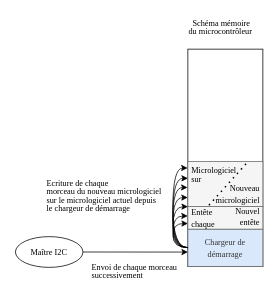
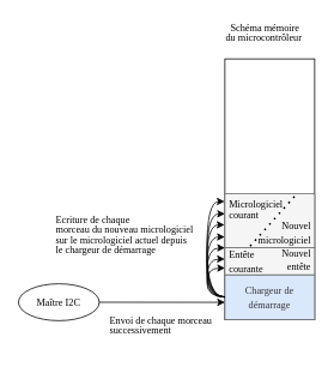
- <mxCell id="20" value="&lt;font style=&quot;font-size: 11px;&quot; data-font-src=&quot;https://fonts.googleapis.com/css?family=computer+modern&quot; face=&quot;computer modern&quot;&gt;Micrologiciel&lt;br&gt;&lt;div style=&quot;&quot;&gt;&lt;span style=&quot;background-color: initial;&quot;&gt;sur&lt;/span&gt;&lt;/div&gt;&lt;/font&gt;" style="text;html=1;strokeColor=none;fillColor=none;align=left;verticalAlign=middle;whiteSpace=wrap;rounded=0;" vertex="1" parent="1"><mxGeometry x="253" y="217" width="60" height="30" as="geometry" /></mxCell>
+ <mxCell id="20" value="&lt;font style=&quot;font-size: 11px;&quot; data-font-src=&quot;https://fonts.googleapis.com/css?family=computer+modern&quot; face=&quot;computer modern&quot;&gt;Micrologiciel&lt;br&gt;&lt;div style=&quot;&quot;&gt;&lt;span style=&quot;background-color: initial;&quot;&gt;courant&lt;/span&gt;&lt;/div&gt;&lt;/font&gt;" style="text;html=1;strokeColor=none;fillColor=none;align=left;verticalAlign=middle;whiteSpace=wrap;rounded=0;" vertex="1" parent="1"><mxGeometry x="253" y="217" width="60" height="30" as="geometry" /></mxCell>
- <mxCell id="18" value="&lt;font style=&quot;font-size: 11px;&quot; data-font-src=&quot;https://fonts.googleapis.com/css?family=computer+modern&quot; face=&quot;computer modern&quot;&gt;Nouveau micrologiciel&lt;/font&gt;" style="text;html=1;strokeColor=none;fillColor=none;align=right;verticalAlign=middle;whiteSpace=wrap;rounded=0;" vertex="1" parent="1"><mxGeometry x="288" y="243" width="60" height="30" as="geometry" /></mxCell>
+ <mxCell id="18" value="&lt;font style=&quot;font-size: 11px;&quot; data-font-src=&quot;https://fonts.googleapis.com/css?family=computer+modern&quot; face=&quot;computer modern&quot;&gt;Nouvel micrologiciel&lt;/font&gt;" style="text;html=1;strokeColor=none;fillColor=none;align=right;verticalAlign=middle;whiteSpace=wrap;rounded=0;" vertex="1" parent="1"><mxGeometry x="288" y="243" width="60" height="30" as="geometry" /></mxCell>
- <mxCell id="21" value="&lt;font face=&quot;computer modern&quot;&gt;&lt;span style=&quot;font-size: 11px;&quot;&gt;Entête chaque&lt;/span&gt;&lt;/font&gt;" style="text;html=1;strokeColor=none;fillColor=none;align=left;verticalAlign=middle;whiteSpace=wrap;rounded=0;" vertex="1" parent="1"><mxGeometry x="253" y="275" width="37" height="30" as="geometry" /></mxCell>
+ <mxCell id="21" value="&lt;font face=&quot;computer modern&quot;&gt;&lt;span style=&quot;font-size: 11px;&quot;&gt;Entête courante&lt;/span&gt;&lt;/font&gt;" style="text;html=1;strokeColor=none;fillColor=none;align=left;verticalAlign=middle;whiteSpace=wrap;rounded=0;" vertex="1" parent="1"><mxGeometry x="253" y="275" width="37" height="30" as="geometry" /></mxCell>
